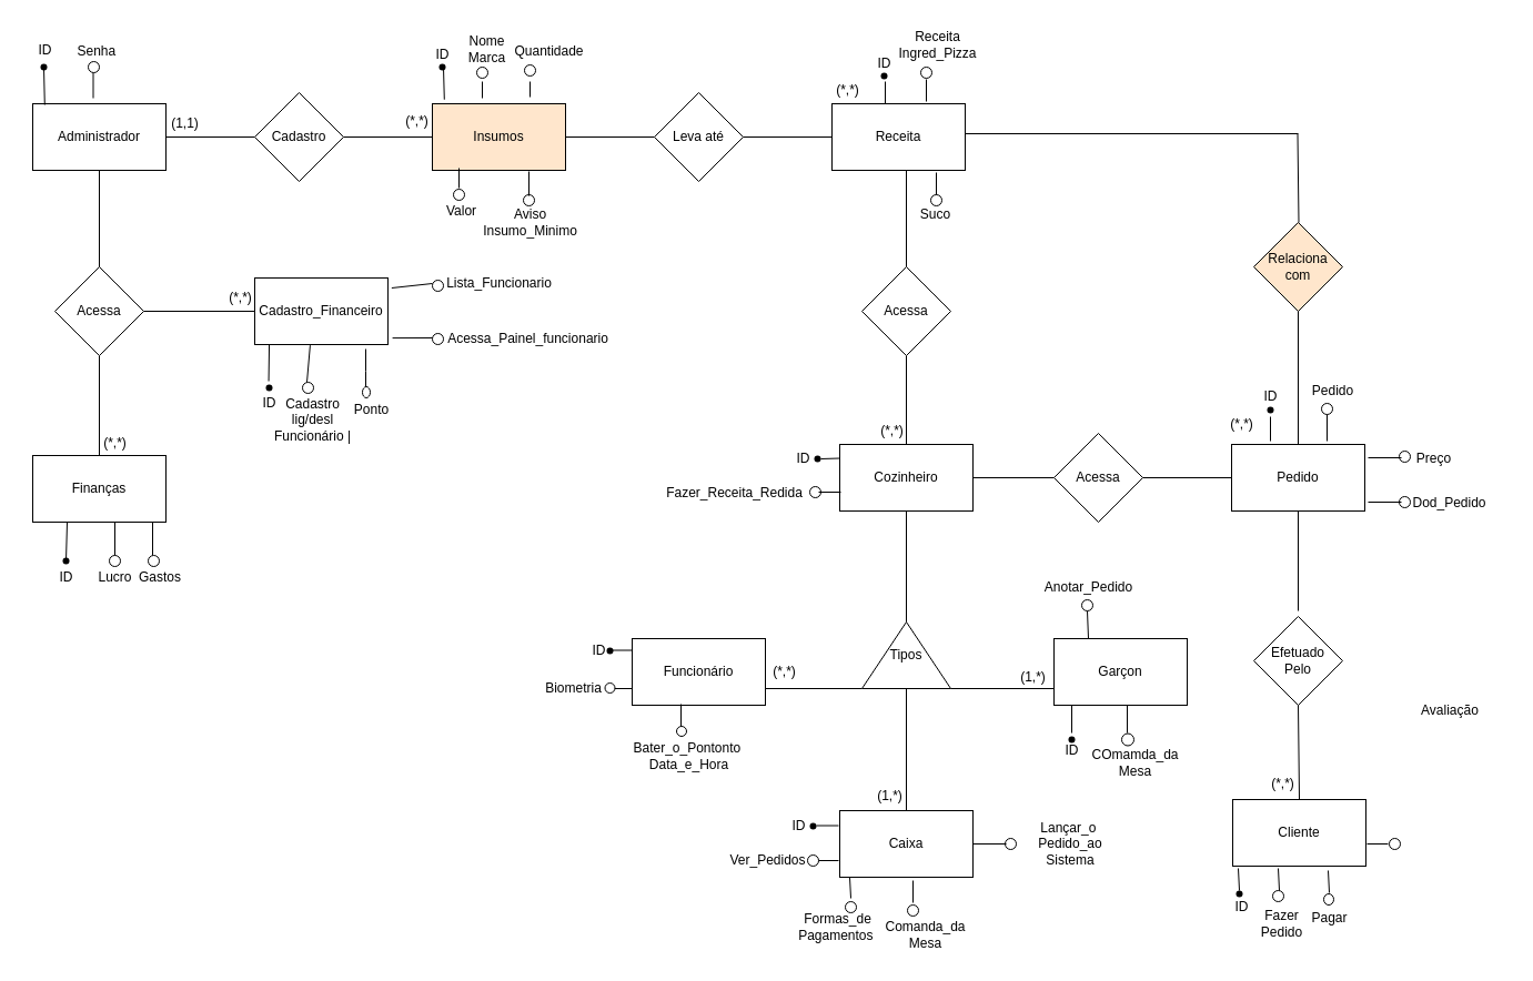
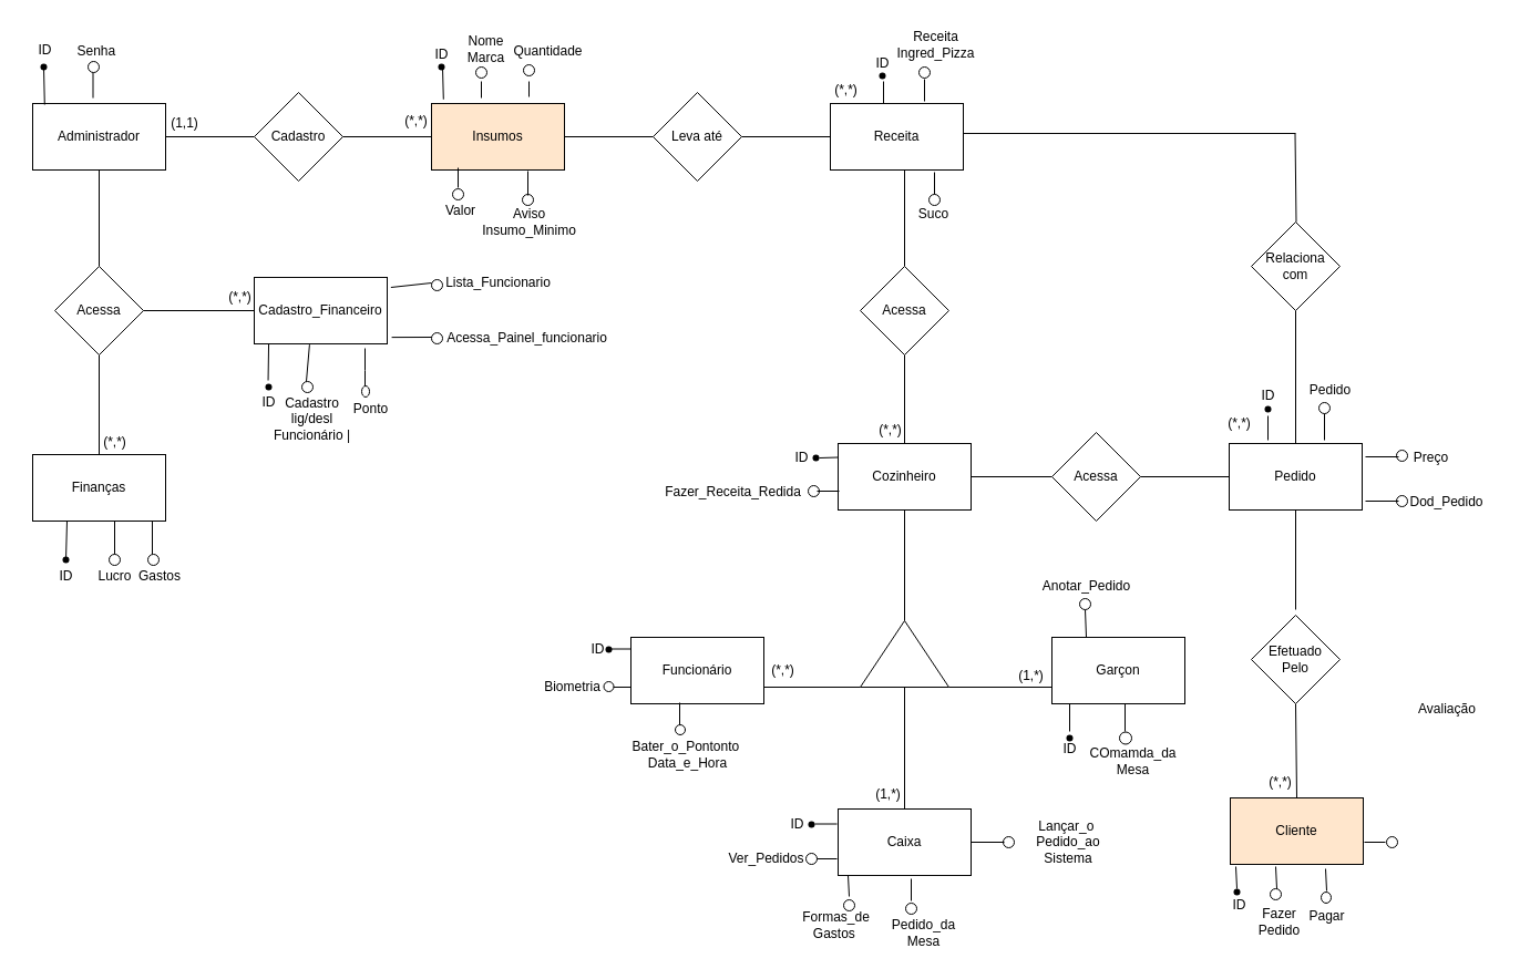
- <mxCell id="19" value="Relaciona com" style="rhombus;whiteSpace=wrap;html=1;fillColor=#ffe6cc;" vertex="1" parent="1"><mxGeometry x="1129" y="200" width="80" height="80" as="geometry" /></mxCell>
+ <mxCell id="19" value="Relaciona com" style="rhombus;whiteSpace=wrap;html=1;" vertex="1" parent="1"><mxGeometry x="1129" y="200" width="80" height="80" as="geometry" /></mxCell>
- <mxCell id="32" value="Tipos" style="text;html=1;align=center;verticalAlign=middle;whiteSpace=wrap;rounded=0;" vertex="1" parent="1"><mxGeometry x="786" y="575" width="60" height="30" as="geometry" /></mxCell>
- <mxCell id="42" value="Cliente" style="rounded=0;whiteSpace=wrap;html=1;" vertex="1" parent="1"><mxGeometry x="1110" y="720" width="120" height="60" as="geometry" /></mxCell>
+ <mxCell id="42" value="Cliente" style="rounded=0;whiteSpace=wrap;html=1;fillColor=#ffe6cc;" vertex="1" parent="1"><mxGeometry x="1110" y="720" width="120" height="60" as="geometry" /></mxCell>
- <mxCell id="148" value="Formas_de&lt;div&gt;Pagamentos&amp;nbsp;&lt;/div&gt;" style="text;html=1;align=center;verticalAlign=middle;resizable=0;points=[];autosize=1;strokeColor=none;fillColor=none;" vertex="1" parent="1"><mxGeometry x="709" y="815" width="90" height="40" as="geometry" /></mxCell>
+ <mxCell id="148" value="Formas_de&lt;div&gt;Gastos&amp;nbsp;&lt;/div&gt;" style="text;html=1;align=center;verticalAlign=middle;resizable=0;points=[];autosize=1;strokeColor=none;fillColor=none;" vertex="1" parent="1"><mxGeometry x="709" y="815" width="90" height="40" as="geometry" /></mxCell>
- <mxCell id="151" value="Comanda_da&lt;div&gt;Mesa&lt;/div&gt;" style="text;html=1;align=center;verticalAlign=middle;resizable=0;points=[];autosize=1;strokeColor=none;fillColor=none;" vertex="1" parent="1"><mxGeometry x="783" y="822" width="100" height="40" as="geometry" /></mxCell>
+ <mxCell id="151" value="Pedido_da&lt;div&gt;Mesa&lt;/div&gt;" style="text;html=1;align=center;verticalAlign=middle;resizable=0;points=[];autosize=1;strokeColor=none;fillColor=none;" vertex="1" parent="1"><mxGeometry x="783" y="822" width="100" height="40" as="geometry" /></mxCell>
